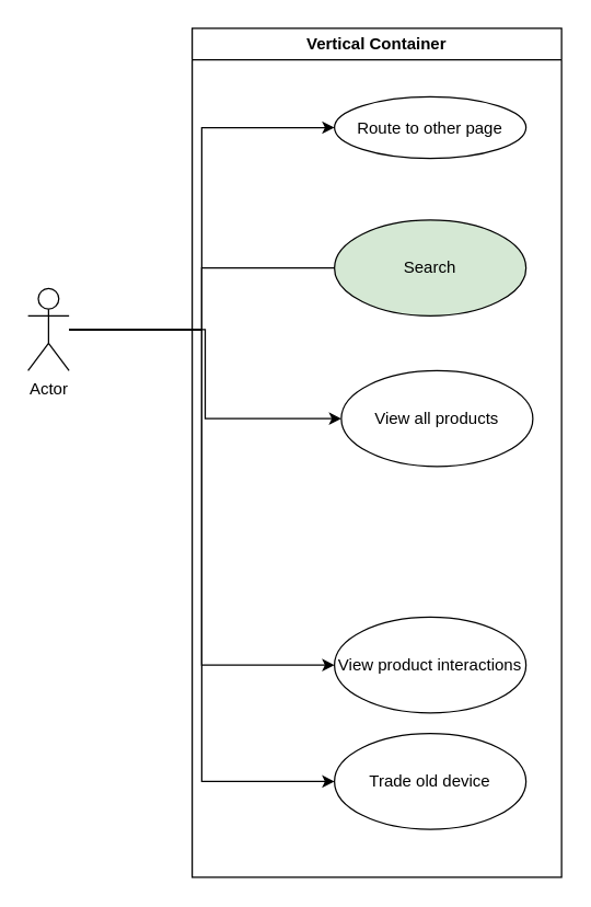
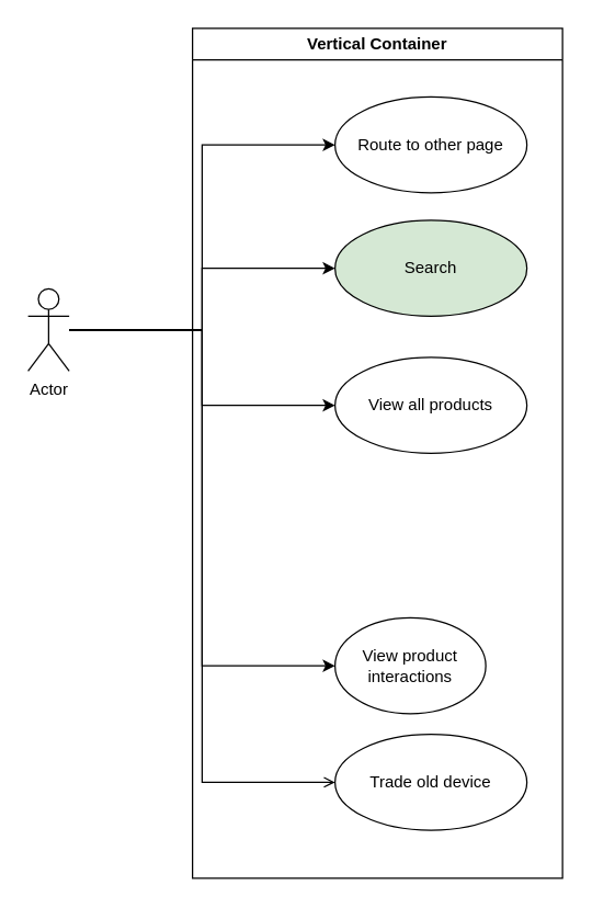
- <mxCell id="10" value="Route to other page" style="ellipse;whiteSpace=wrap;html=1;" vertex="1" parent="8"><mxGeometry x="104" y="50" width="140" height="45" as="geometry" /></mxCell>
+ <mxCell id="10" value="Route to other page" style="ellipse;whiteSpace=wrap;html=1;" vertex="1" parent="8"><mxGeometry x="104" y="50" width="140" height="70" as="geometry" /></mxCell>
- <mxCell id="3" style="edgeStyle=orthogonalEdgeStyle;rounded=0;orthogonalLoop=1;jettySize=auto;html=1;endArrow=none;" edge="1" parent="1" source="7" target="11"><mxGeometry relative="1" as="geometry" /></mxCell>
+ <mxCell id="3" style="edgeStyle=orthogonalEdgeStyle;rounded=0;orthogonalLoop=1;jettySize=auto;html=1;" edge="1" parent="1" source="7" target="11"><mxGeometry relative="1" as="geometry" /></mxCell>
- <mxCell id="9" value="View all products" style="ellipse;whiteSpace=wrap;html=1;" vertex="1" parent="8"><mxGeometry x="109" y="250" width="140" height="70" as="geometry" /></mxCell>
+ <mxCell id="9" value="View all products" style="ellipse;whiteSpace=wrap;html=1;" vertex="1" parent="8"><mxGeometry x="104" y="240" width="140" height="70" as="geometry" /></mxCell>
- <mxCell id="12" value="View product interactions" style="ellipse;whiteSpace=wrap;html=1;" vertex="1" parent="8"><mxGeometry x="104" y="430" width="140" height="70" as="geometry" /></mxCell>
+ <mxCell id="12" value="View product interactions" style="ellipse;whiteSpace=wrap;html=1;" vertex="1" parent="8"><mxGeometry x="104" y="430" width="110" height="70" as="geometry" /></mxCell>
- <mxCell id="6" style="edgeStyle=orthogonalEdgeStyle;rounded=0;orthogonalLoop=1;jettySize=auto;html=1;entryX=0;entryY=0.5;entryDx=0;entryDy=0;" edge="1" parent="1" source="7" target="13"><mxGeometry relative="1" as="geometry" /></mxCell>
+ <mxCell id="6" style="edgeStyle=orthogonalEdgeStyle;rounded=0;orthogonalLoop=1;jettySize=auto;html=1;entryX=0;entryY=0.5;entryDx=0;entryDy=0;endArrow=open;" edge="1" parent="1" source="7" target="13"><mxGeometry relative="1" as="geometry" /></mxCell>
